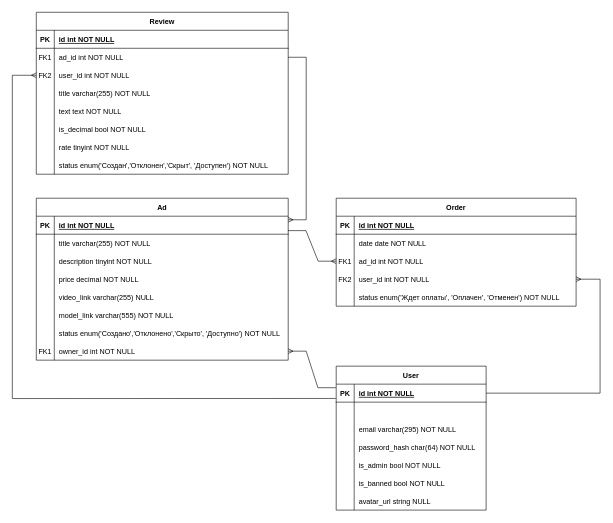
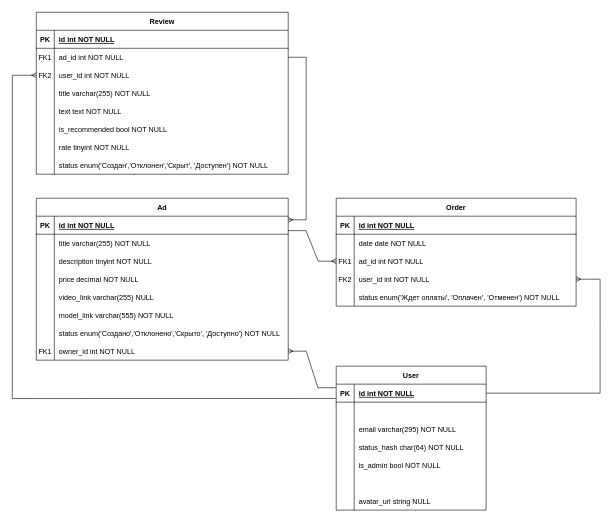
- <mxCell id="84" value="is_decimal bool NOT NULL" style="shape=partialRectangle;overflow=hidden;connectable=0;fillColor=none;top=0;left=0;bottom=0;right=0;align=left;spacingLeft=6;" parent="82" vertex="1"><mxGeometry x="30" width="390" height="30" as="geometry"><mxRectangle width="390" height="30" as="alternateBounds" /></mxGeometry></mxCell>
+ <mxCell id="84" value="is_recommended bool NOT NULL" style="shape=partialRectangle;overflow=hidden;connectable=0;fillColor=none;top=0;left=0;bottom=0;right=0;align=left;spacingLeft=6;" parent="82" vertex="1"><mxGeometry x="30" width="390" height="30" as="geometry"><mxRectangle width="390" height="30" as="alternateBounds" /></mxGeometry></mxCell>
- <mxCell id="29" value="password_hash char(64) NOT NULL" style="shape=partialRectangle;overflow=hidden;connectable=0;fillColor=none;top=0;left=0;bottom=0;right=0;align=left;spacingLeft=6;" parent="27" vertex="1"><mxGeometry x="30" width="220" height="30" as="geometry"><mxRectangle width="220" height="30" as="alternateBounds" /></mxGeometry></mxCell>
+ <mxCell id="29" value="status_hash char(64) NOT NULL" style="shape=partialRectangle;overflow=hidden;connectable=0;fillColor=none;top=0;left=0;bottom=0;right=0;align=left;spacingLeft=6;" parent="27" vertex="1"><mxGeometry x="30" width="220" height="30" as="geometry"><mxRectangle width="220" height="30" as="alternateBounds" /></mxGeometry></mxCell>
- <mxCell id="35" value="is_banned bool NOT NULL" style="shape=partialRectangle;overflow=hidden;connectable=0;fillColor=none;top=0;left=0;bottom=0;right=0;align=left;spacingLeft=6;" parent="33" vertex="1"><mxGeometry x="30" width="220" height="30" as="geometry"><mxRectangle width="220" height="30" as="alternateBounds" /></mxGeometry></mxCell>
